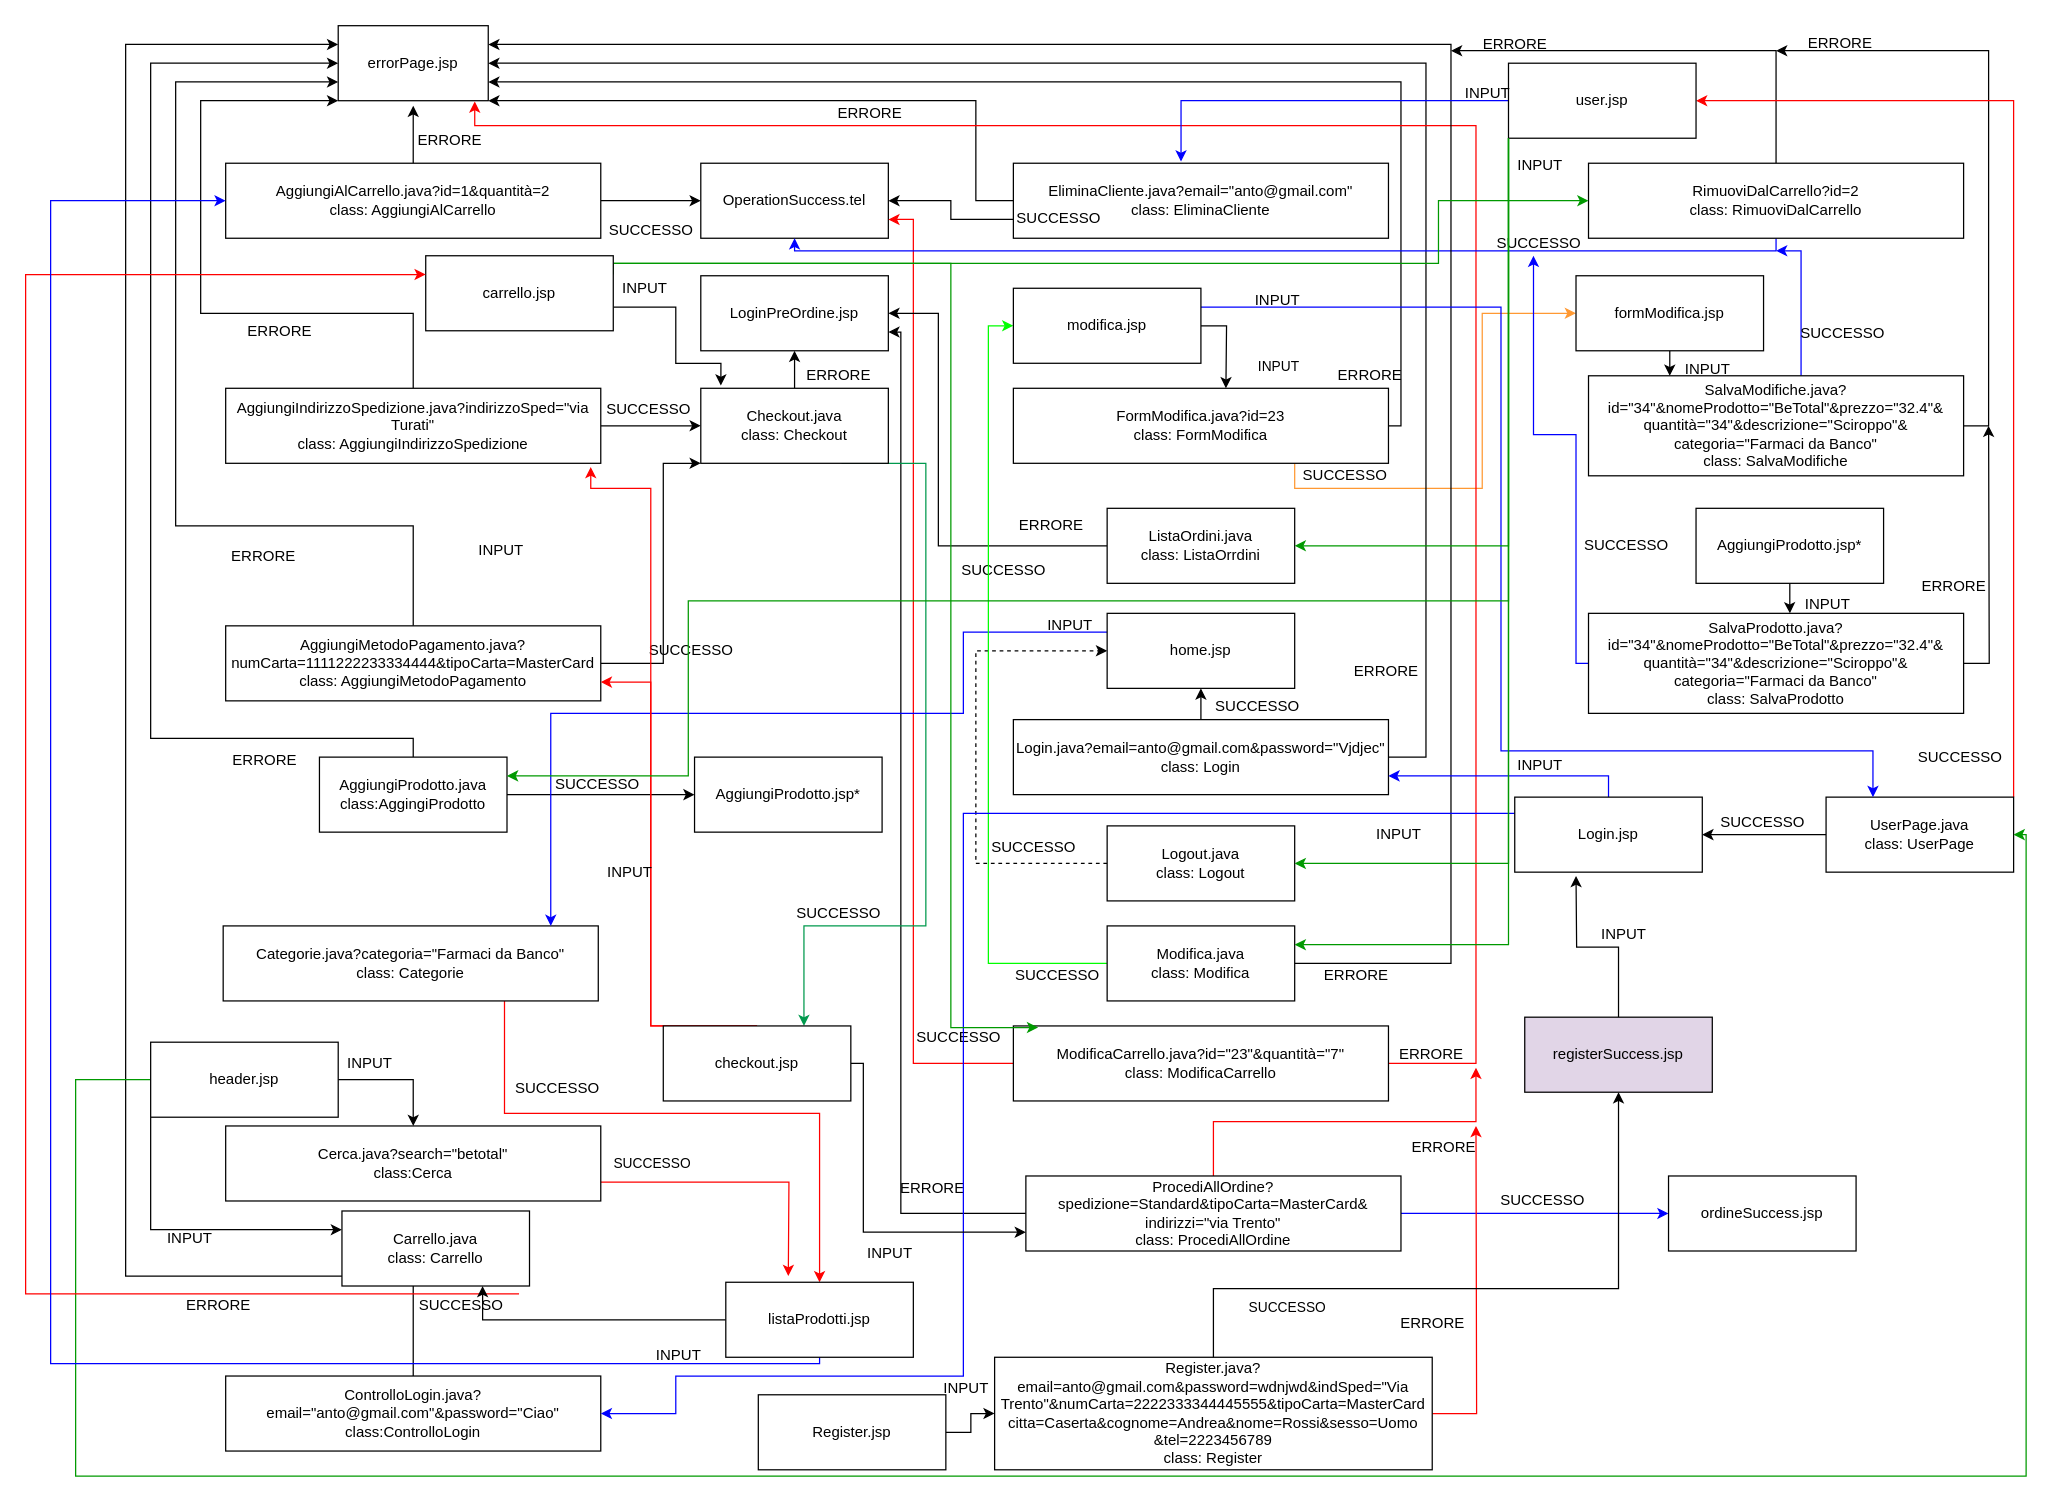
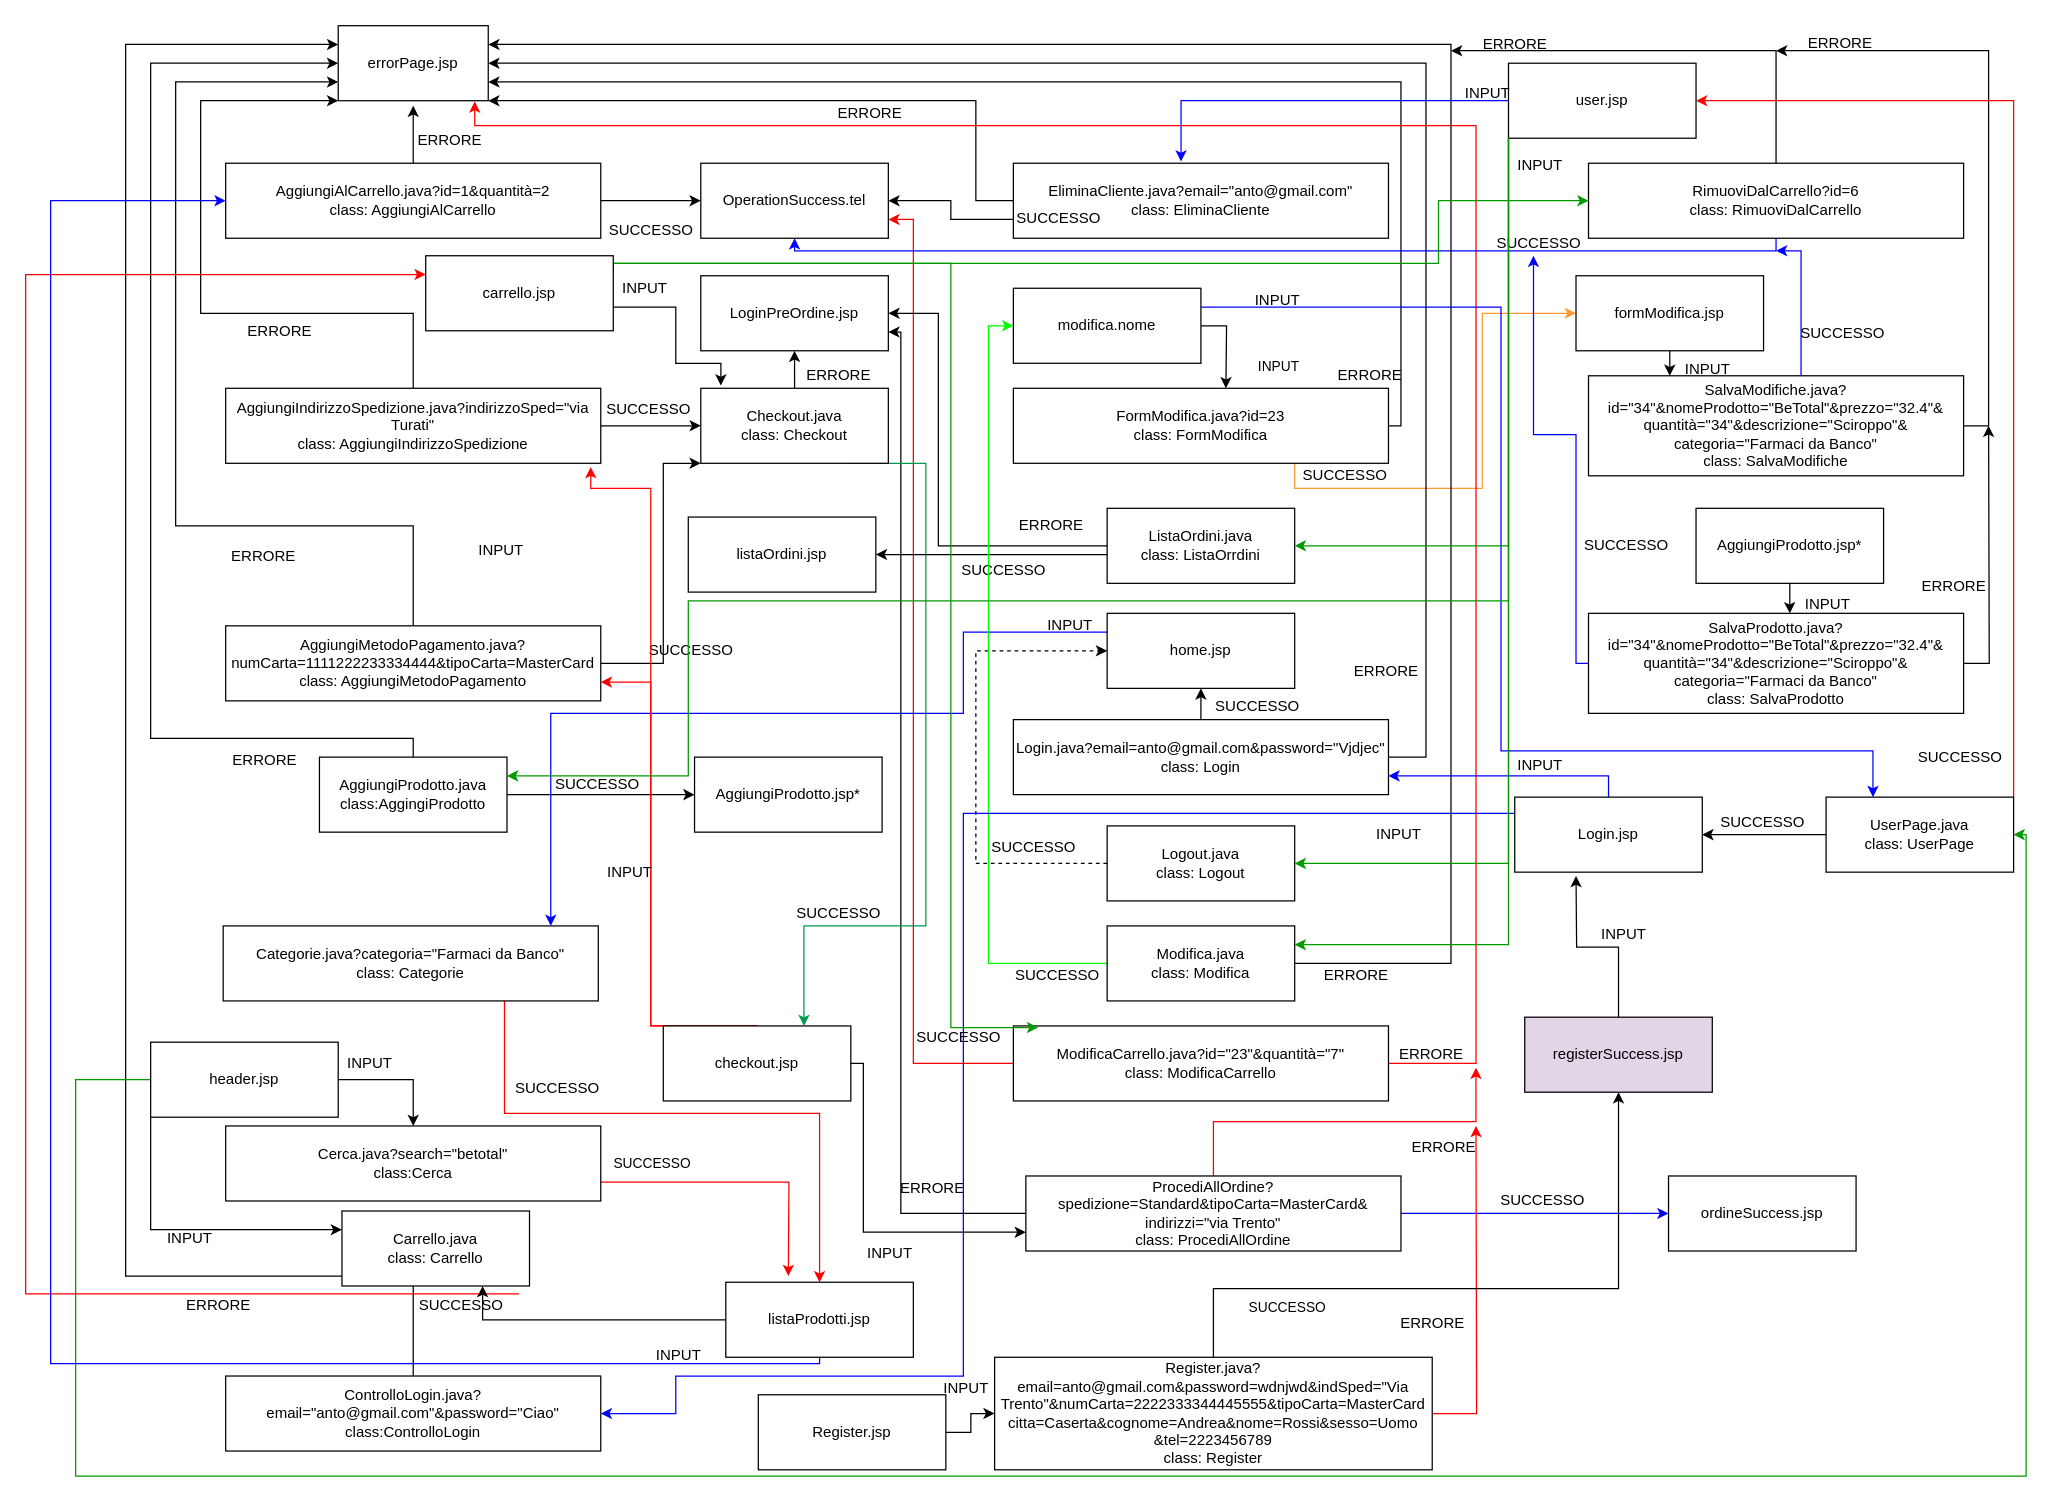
- <mxCell id="42" value="RimuoviDalCarrello?id=2&lt;br&gt;class: RimuoviDalCarrello" style="rounded=0;whiteSpace=wrap;html=1;" parent="1" vertex="1"><mxGeometry x="1270" y="130" width="300" height="60" as="geometry" /></mxCell>
+ <mxCell id="42" value="RimuoviDalCarrello?id=6&lt;br&gt;class: RimuoviDalCarrello" style="rounded=0;whiteSpace=wrap;html=1;" parent="1" vertex="1"><mxGeometry x="1270" y="130" width="300" height="60" as="geometry" /></mxCell>
- <mxCell id="123" value="modifica.jsp" style="rounded=0;whiteSpace=wrap;html=1;" parent="1" vertex="1"><mxGeometry x="810" y="230" width="150" height="60" as="geometry" /></mxCell>
+ <mxCell id="123" value="modifica.nome" style="rounded=0;whiteSpace=wrap;html=1;" parent="1" vertex="1"><mxGeometry x="810" y="230" width="150" height="60" as="geometry" /></mxCell>
+ <mxCell id="151" value="listaOrdini.jsp" style="rounded=0;whiteSpace=wrap;html=1;" parent="1" vertex="1"><mxGeometry x="550" y="413" width="150" height="60" as="geometry" /></mxCell>
+ <mxCell id="69" style="edgeStyle=orthogonalEdgeStyle;rounded=0;orthogonalLoop=1;jettySize=auto;html=1;entryX=1;entryY=0.5;entryDx=0;entryDy=0;" parent="1" source="70" target="151" edge="1"><mxGeometry relative="1" as="geometry"><Array as="points"><mxPoint x="840" y="443" /><mxPoint x="840" y="443" /></Array></mxGeometry></mxCell>
